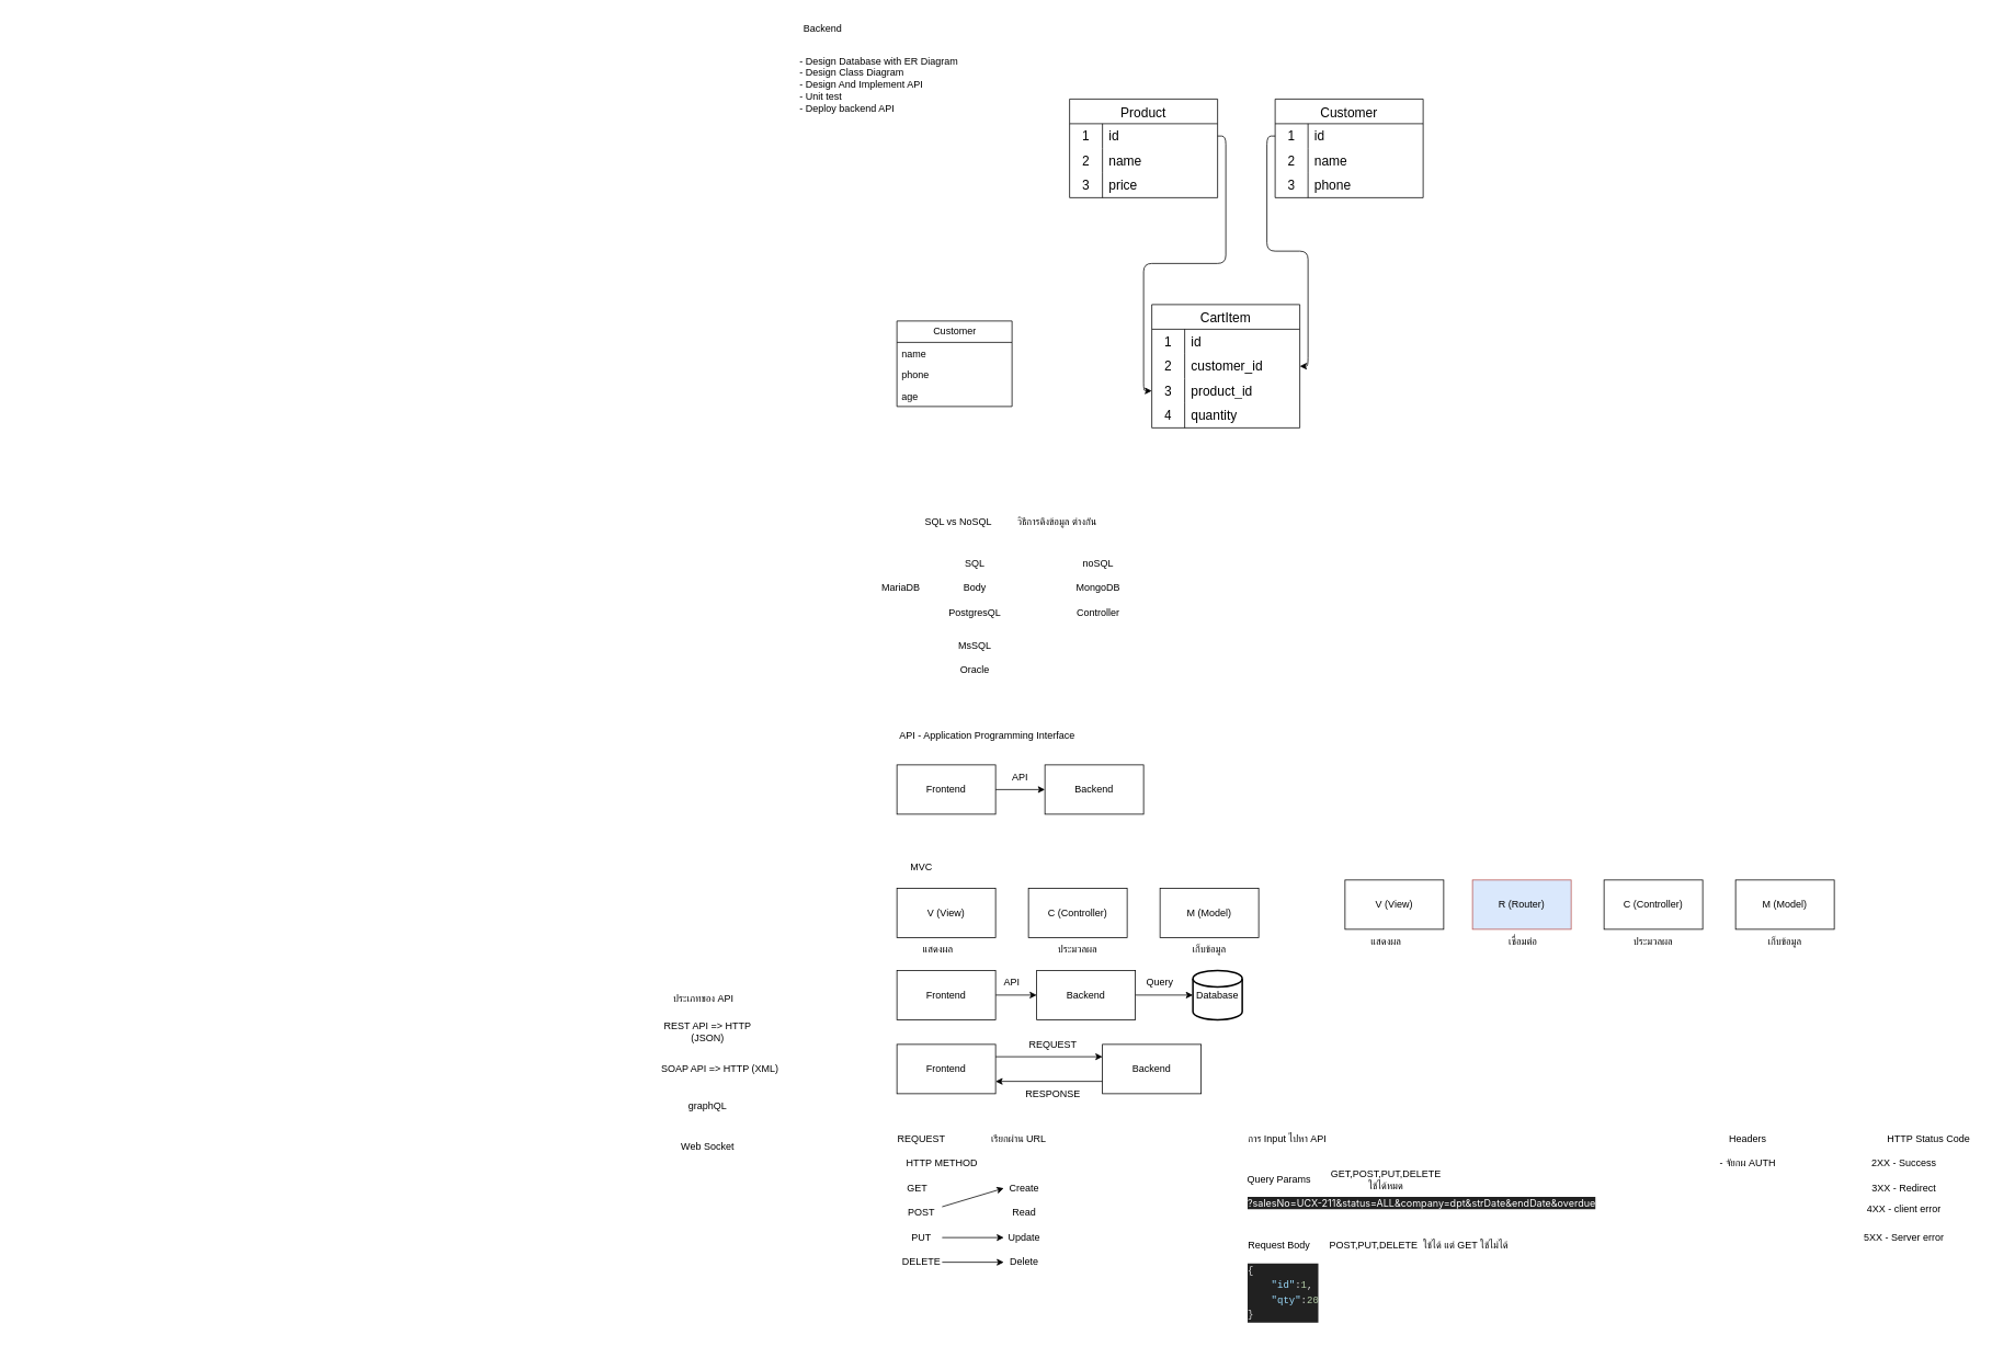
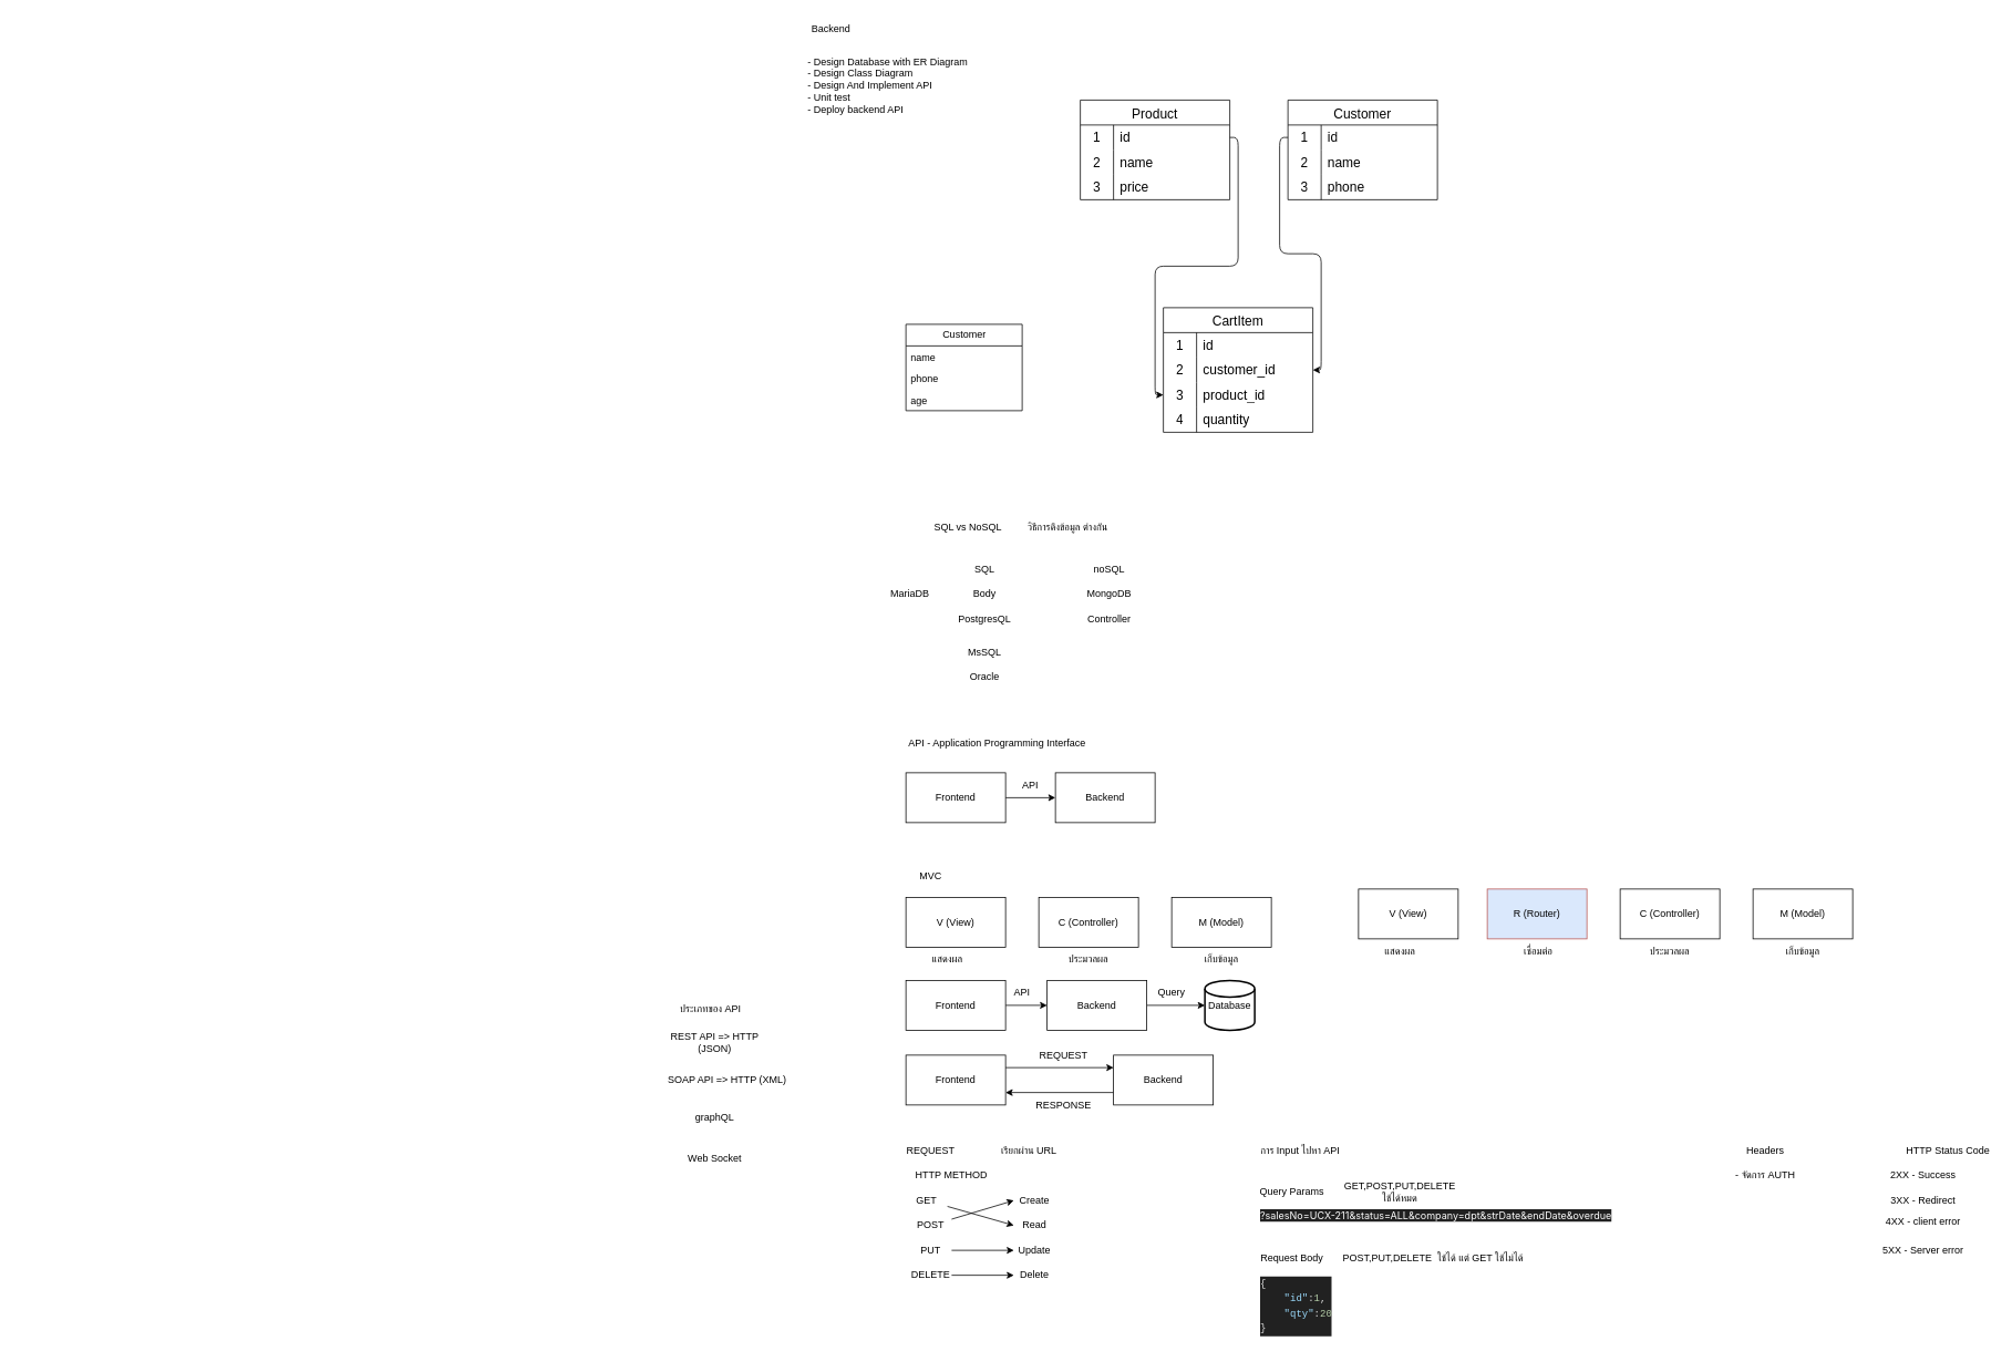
- <mxCell id="110" value="- จัยกผ AUTH" style="text;html=1;align=center;verticalAlign=middle;whiteSpace=wrap;rounded=0;" parent="1" vertex="1"><mxGeometry x="2070" y="1400" width="110" height="30" as="geometry" /></mxCell>
+ <mxCell id="110" value="- จัดการ AUTH" style="text;html=1;align=center;verticalAlign=middle;whiteSpace=wrap;rounded=0;" parent="1" vertex="1"><mxGeometry x="2070" y="1400" width="110" height="30" as="geometry" /></mxCell>
+ <mxCell id="89" style="edgeStyle=none;html=1;entryX=0;entryY=0.5;entryDx=0;entryDy=0;" parent="1" source="90" target="98" edge="1"><mxGeometry relative="1" as="geometry" /></mxCell>
